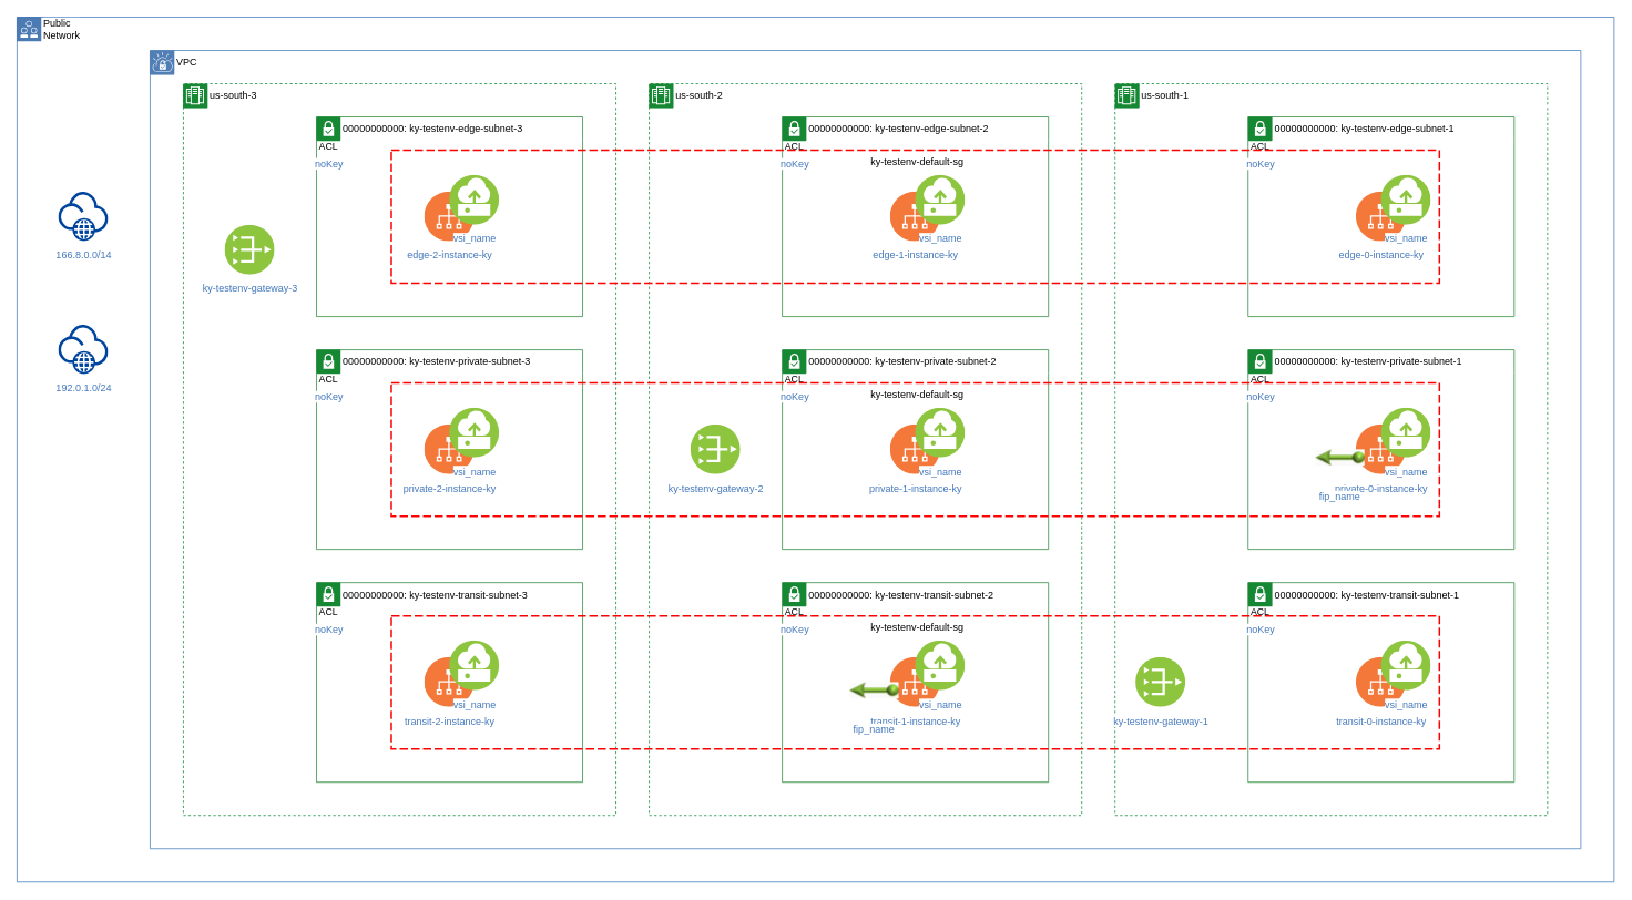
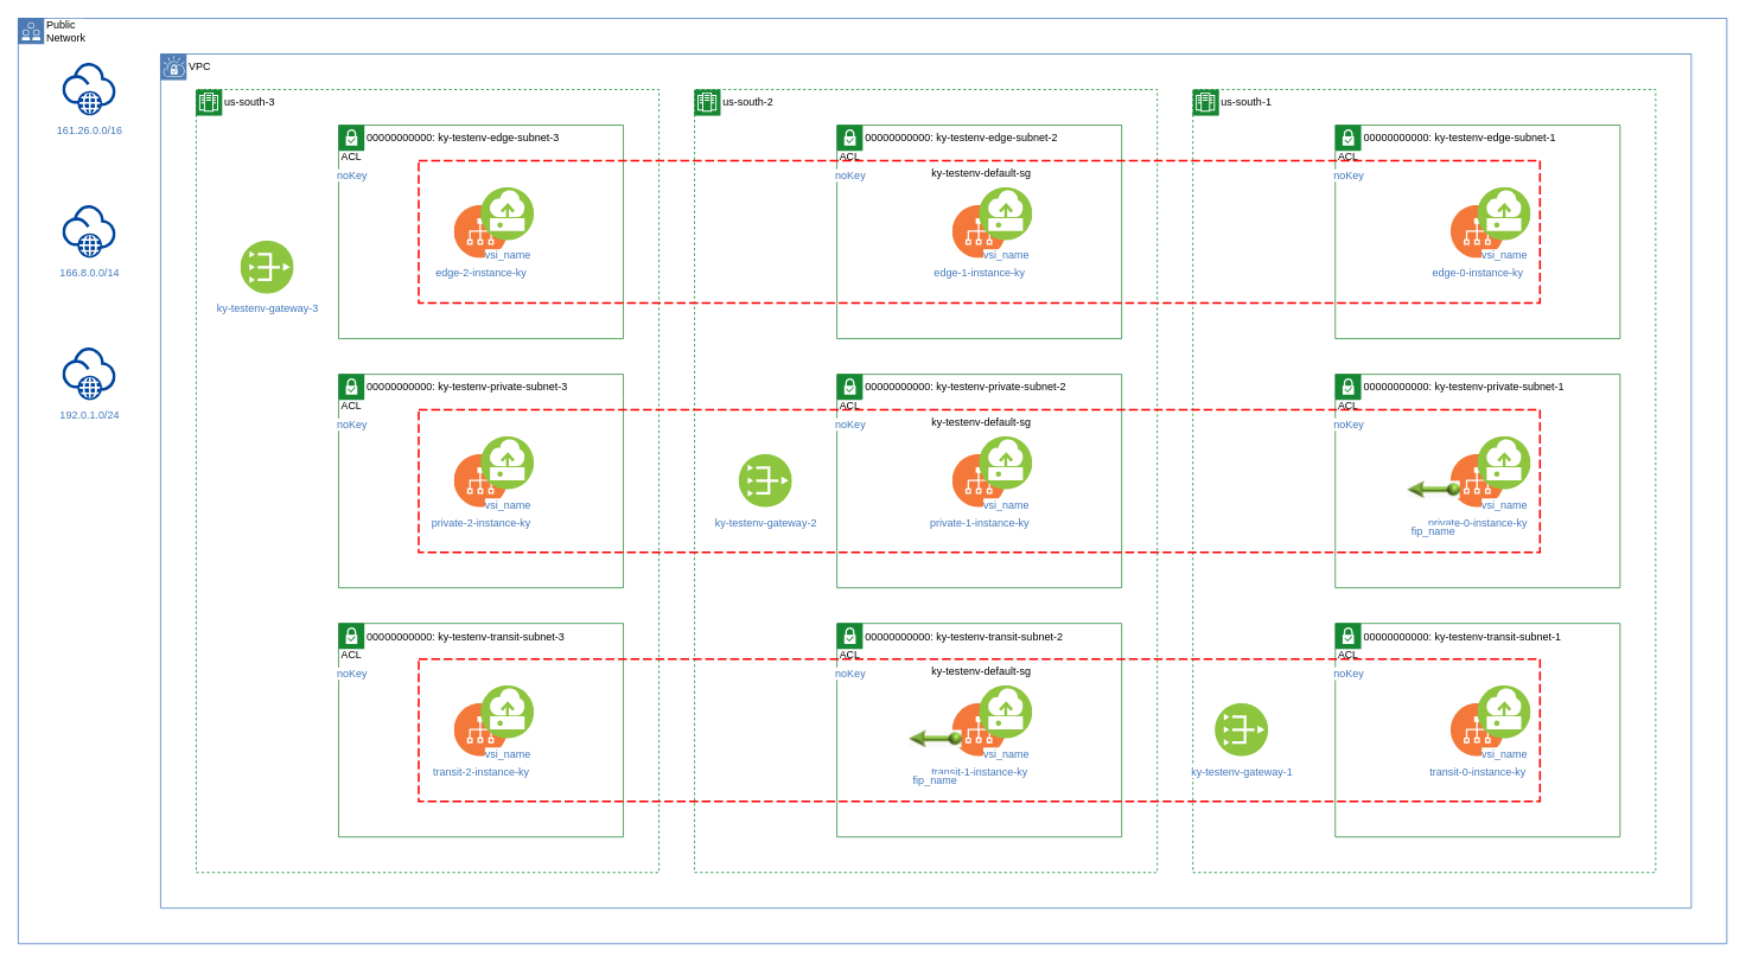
+ <mxCell id="5" value="161.26.0.0/16" style="aspect=fixed;perimeter=ellipsePerimeter;html=1;align=center;shadow=0;dashed=0;fontColor=#4277BB;labelBackgroundColor=#ffffff;fontSize=12;spacingTop=3;image;image=img/lib/ibm/vpc/Internet.svg;" parent="3" vertex="1"><mxGeometry width="60" height="60" x="50" y="50" as="geometry" /></mxCell>
